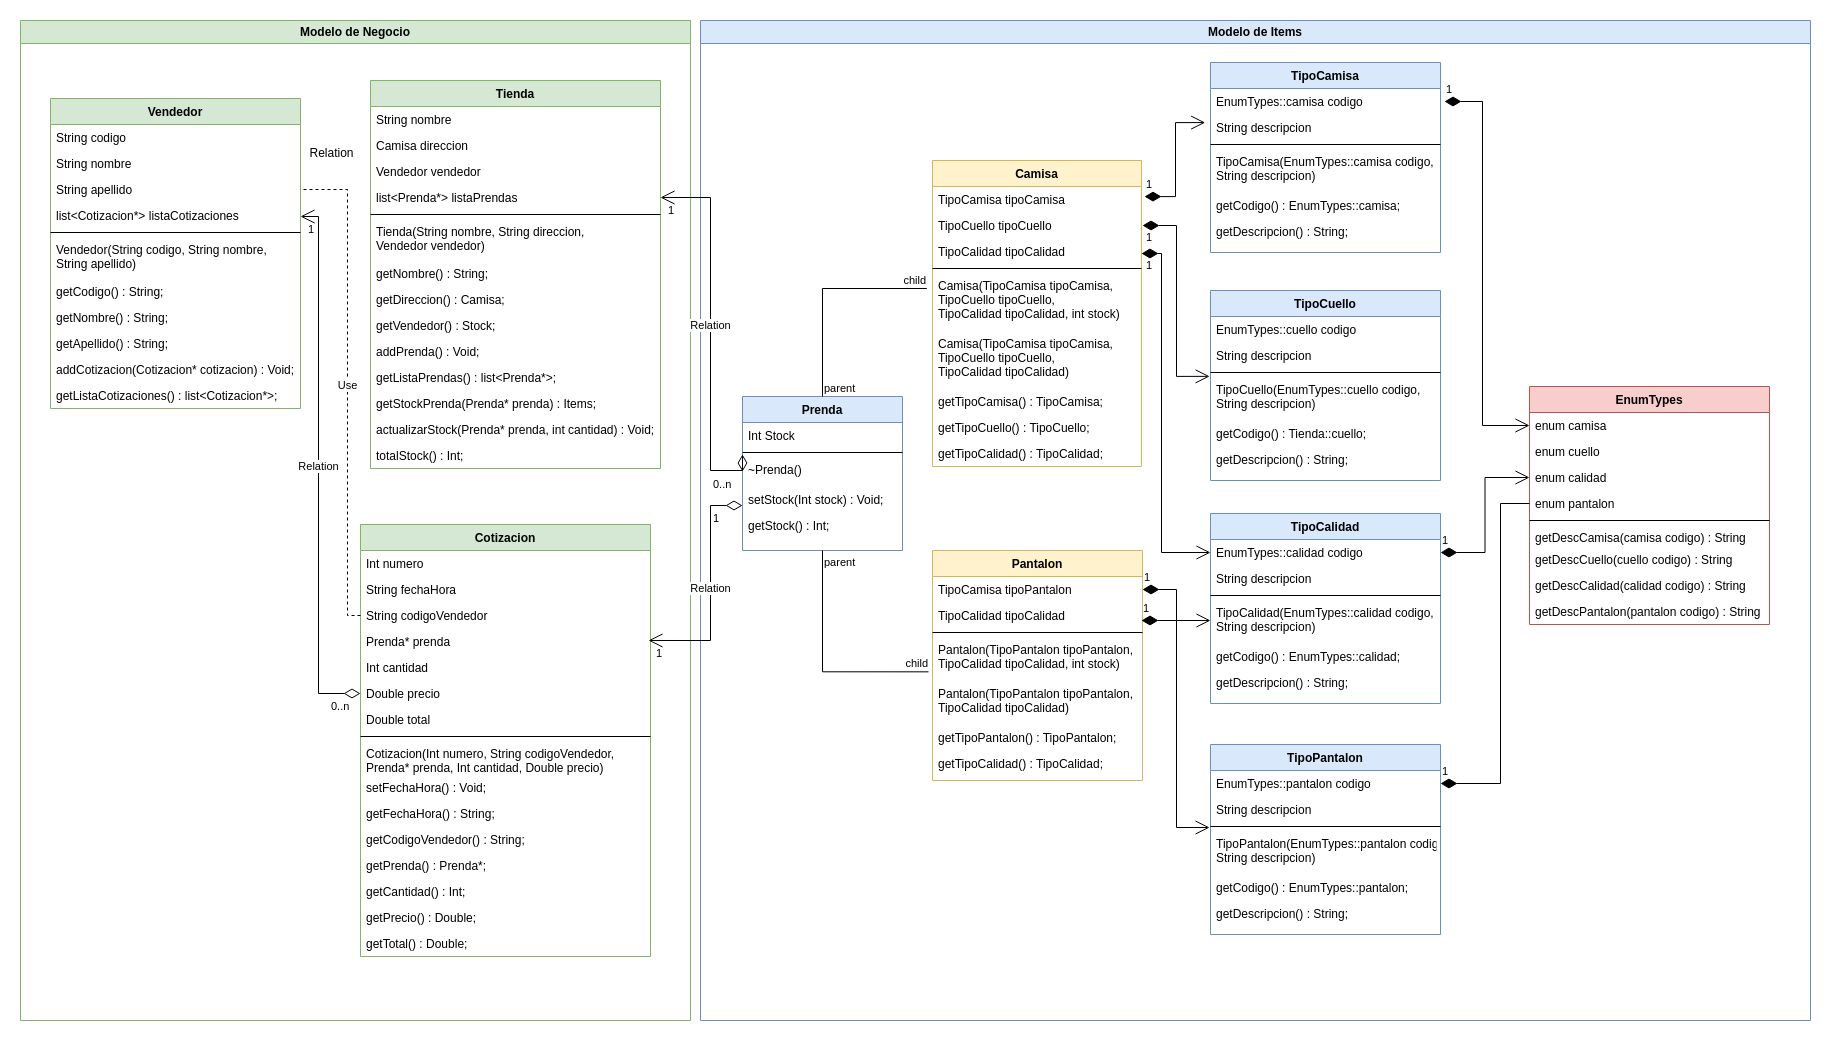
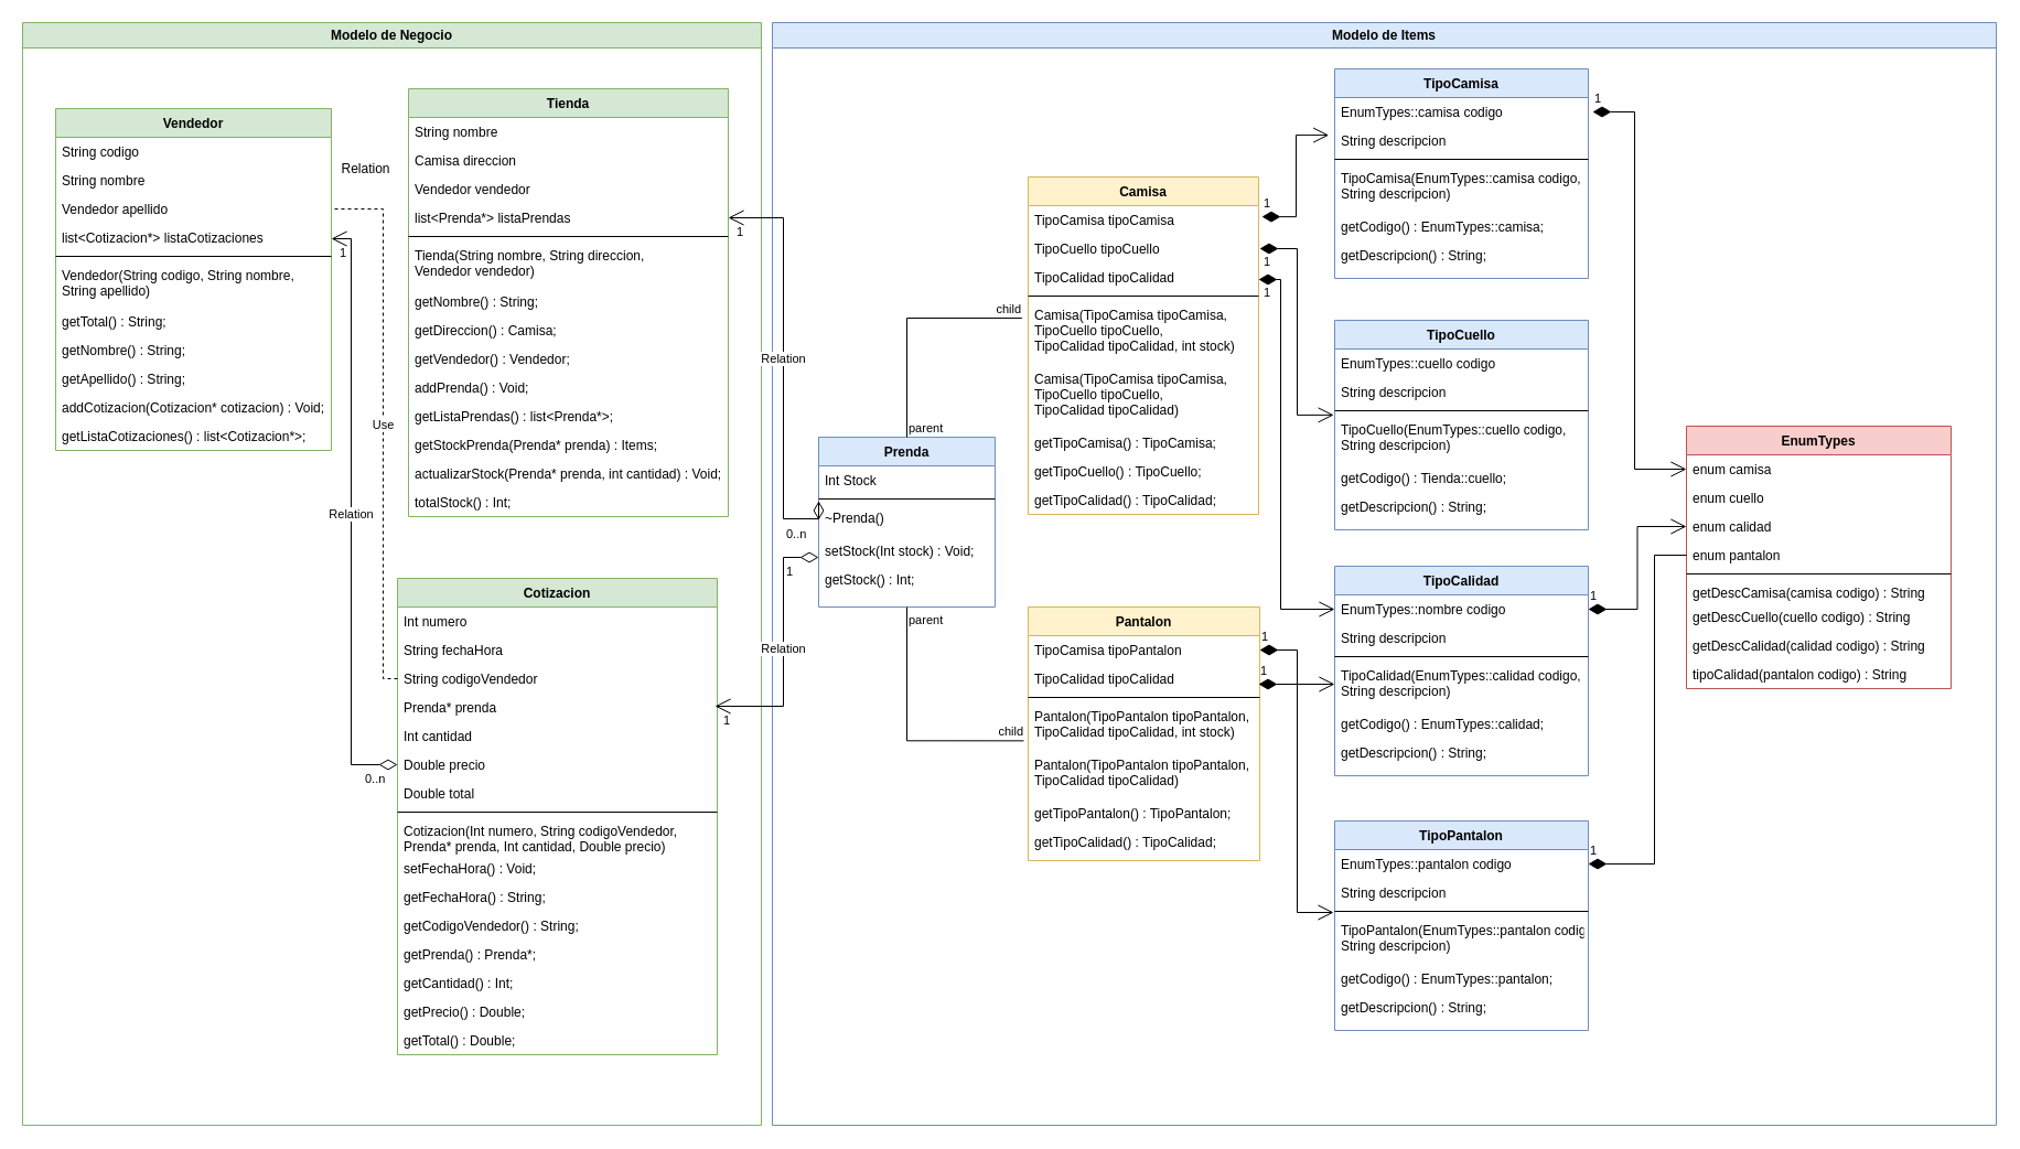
- <mxCell id="20" value="String apellido" style="text;align=left;verticalAlign=top;spacingLeft=4;spacingRight=4;overflow=hidden;rotatable=0;points=[[0,0.5],[1,0.5]];portConstraint=eastwest;" parent="17" vertex="1"><mxGeometry y="78" width="250" height="26" as="geometry" /></mxCell>
+ <mxCell id="20" value="Vendedor apellido" style="text;align=left;verticalAlign=top;spacingLeft=4;spacingRight=4;overflow=hidden;rotatable=0;points=[[0,0.5],[1,0.5]];portConstraint=eastwest;" parent="17" vertex="1"><mxGeometry y="78" width="250" height="26" as="geometry" /></mxCell>
- <mxCell id="24" value="getCodigo() : String;" style="text;align=left;verticalAlign=top;spacingLeft=4;spacingRight=4;overflow=hidden;rotatable=0;points=[[0,0.5],[1,0.5]];portConstraint=eastwest;fontStyle=0" parent="17" vertex="1"><mxGeometry y="180" width="250" height="26" as="geometry" /></mxCell>
+ <mxCell id="24" value="getTotal() : String;" style="text;align=left;verticalAlign=top;spacingLeft=4;spacingRight=4;overflow=hidden;rotatable=0;points=[[0,0.5],[1,0.5]];portConstraint=eastwest;fontStyle=0" parent="17" vertex="1"><mxGeometry y="180" width="250" height="26" as="geometry" /></mxCell>
- <mxCell id="11" value="getVendedor() : Stock;" style="text;align=left;verticalAlign=top;spacingLeft=4;spacingRight=4;overflow=hidden;rotatable=0;points=[[0,0.5],[1,0.5]];portConstraint=eastwest;" parent="2" vertex="1"><mxGeometry y="232" width="290" height="26" as="geometry" /></mxCell>
+ <mxCell id="11" value="getVendedor() : Vendedor;" style="text;align=left;verticalAlign=top;spacingLeft=4;spacingRight=4;overflow=hidden;rotatable=0;points=[[0,0.5],[1,0.5]];portConstraint=eastwest;" parent="2" vertex="1"><mxGeometry y="232" width="290" height="26" as="geometry" /></mxCell>
- <mxCell id="85" value="EnumTypes::calidad codigo" style="text;align=left;verticalAlign=top;spacingLeft=4;spacingRight=4;overflow=hidden;rotatable=0;points=[[0,0.5],[1,0.5]];portConstraint=eastwest;" vertex="1" parent="84"><mxGeometry y="26" width="230" height="26" as="geometry" /></mxCell>
+ <mxCell id="85" value="EnumTypes::nombre codigo" style="text;align=left;verticalAlign=top;spacingLeft=4;spacingRight=4;overflow=hidden;rotatable=0;points=[[0,0.5],[1,0.5]];portConstraint=eastwest;" vertex="1" parent="84"><mxGeometry y="26" width="230" height="26" as="geometry" /></mxCell>
- <mxCell id="107" value="getDescPantalon(pantalon codigo) : String" style="text;align=left;verticalAlign=top;spacingLeft=4;spacingRight=4;overflow=hidden;rotatable=0;points=[[0,0.5],[1,0.5]];portConstraint=eastwest;" vertex="1" parent="98"><mxGeometry y="212" width="240" height="26" as="geometry" /></mxCell>
+ <mxCell id="107" value="tipoCalidad(pantalon codigo) : String" style="text;align=left;verticalAlign=top;spacingLeft=4;spacingRight=4;overflow=hidden;rotatable=0;points=[[0,0.5],[1,0.5]];portConstraint=eastwest;" vertex="1" parent="98"><mxGeometry y="212" width="240" height="26" as="geometry" /></mxCell>
